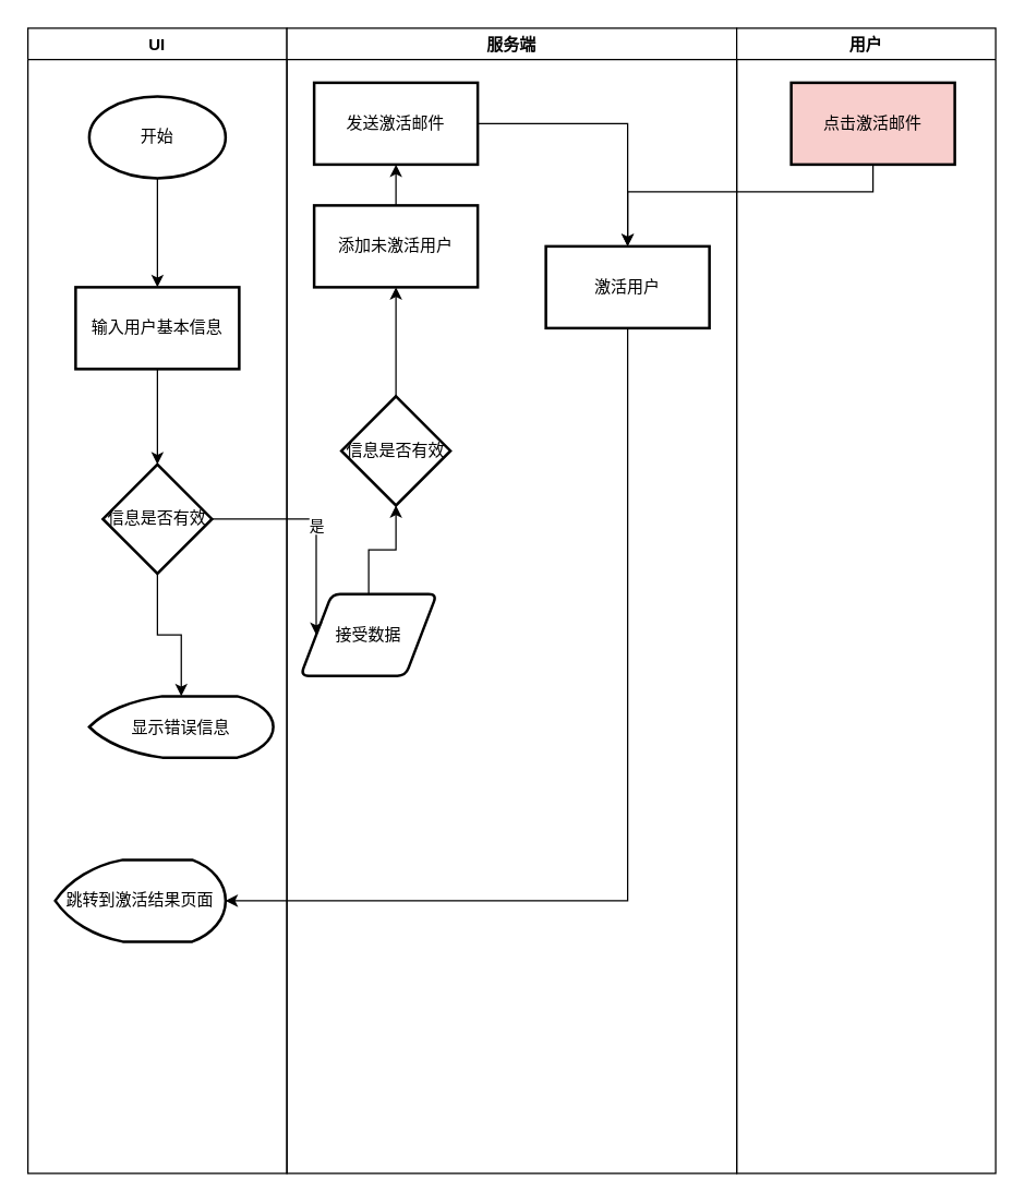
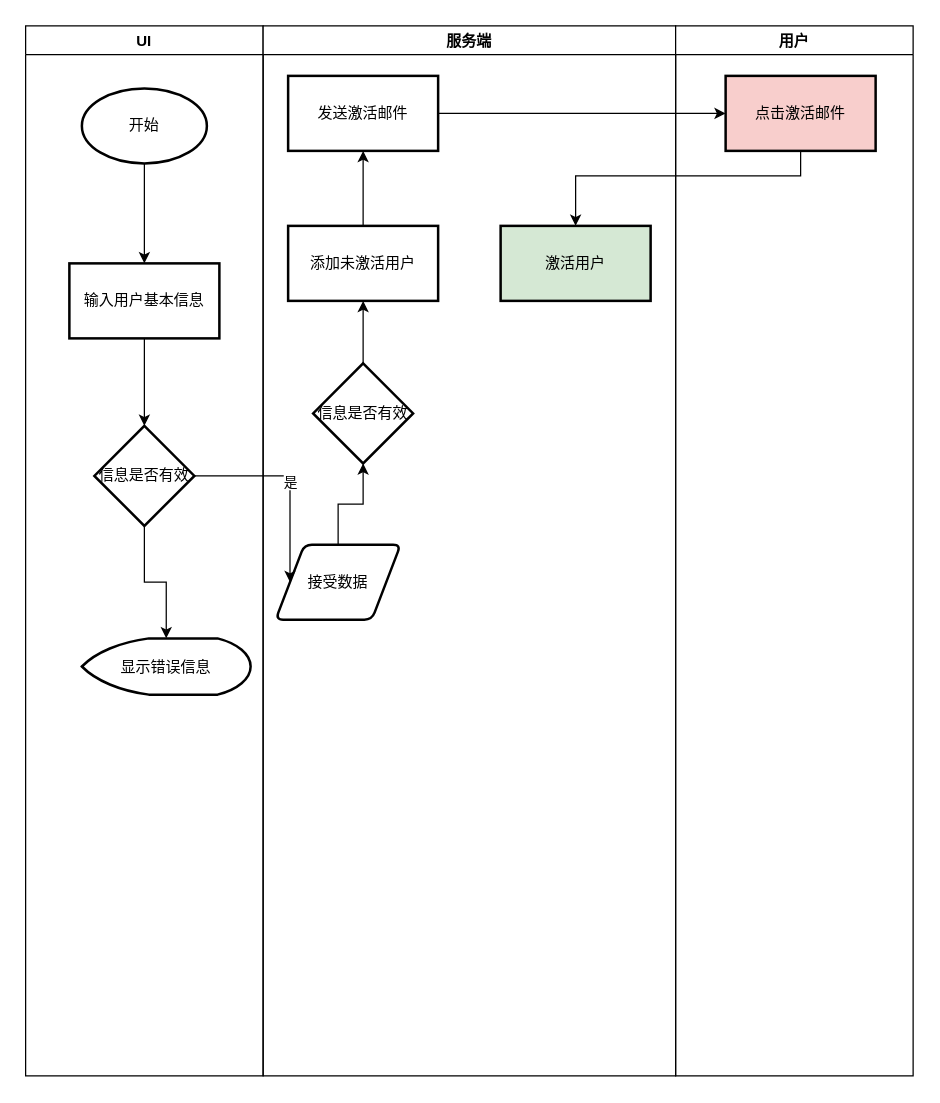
- <mxCell id="23" value="" style="edgeStyle=orthogonalEdgeStyle;rounded=0;orthogonalLoop=1;jettySize=auto;html=1;" edge="1" parent="1" source="17" target="19"><mxGeometry relative="1" as="geometry" /></mxCell>
+ <mxCell id="23" value="" style="edgeStyle=orthogonalEdgeStyle;rounded=0;orthogonalLoop=1;jettySize=auto;html=1;" edge="1" parent="1" source="17" target="22"><mxGeometry relative="1" as="geometry" /></mxCell>
- <mxCell id="13" value="添加未激活用户" style="whiteSpace=wrap;html=1;strokeWidth=2;" vertex="1" parent="11"><mxGeometry x="20" y="130" width="120" height="60" as="geometry" /></mxCell>
+ <mxCell id="13" value="添加未激活用户" style="whiteSpace=wrap;html=1;strokeWidth=2;" vertex="1" parent="11"><mxGeometry x="20" y="160" width="120" height="60" as="geometry" /></mxCell>
- <mxCell id="19" value="激活用户" style="whiteSpace=wrap;html=1;strokeWidth=2;" vertex="1" parent="11"><mxGeometry x="190" y="160" width="120" height="60" as="geometry" /></mxCell>
+ <mxCell id="19" value="激活用户" style="whiteSpace=wrap;html=1;strokeWidth=2;fillColor=#d5e8d4;" vertex="1" parent="11"><mxGeometry x="190" y="160" width="120" height="60" as="geometry" /></mxCell>
- <mxCell id="25" style="edgeStyle=orthogonalEdgeStyle;rounded=0;orthogonalLoop=1;jettySize=auto;html=1;entryX=1;entryY=0.5;entryDx=0;entryDy=0;entryPerimeter=0;" edge="1" parent="1" source="19" target="10"><mxGeometry relative="1" as="geometry"><Array as="points"><mxPoint x="460" y="660" /></Array></mxGeometry></mxCell>
- <mxCell id="10" value="跳转到激活结果页面" style="strokeWidth=2;html=1;shape=mxgraph.flowchart.display;whiteSpace=wrap;" vertex="1" parent="2"><mxGeometry x="20" y="610" width="125" height="60" as="geometry" /></mxCell>
